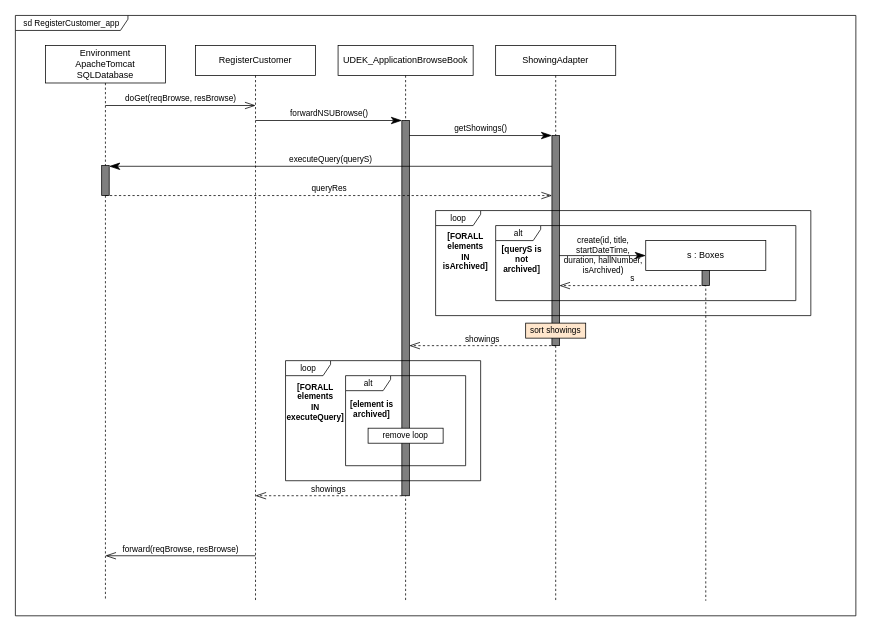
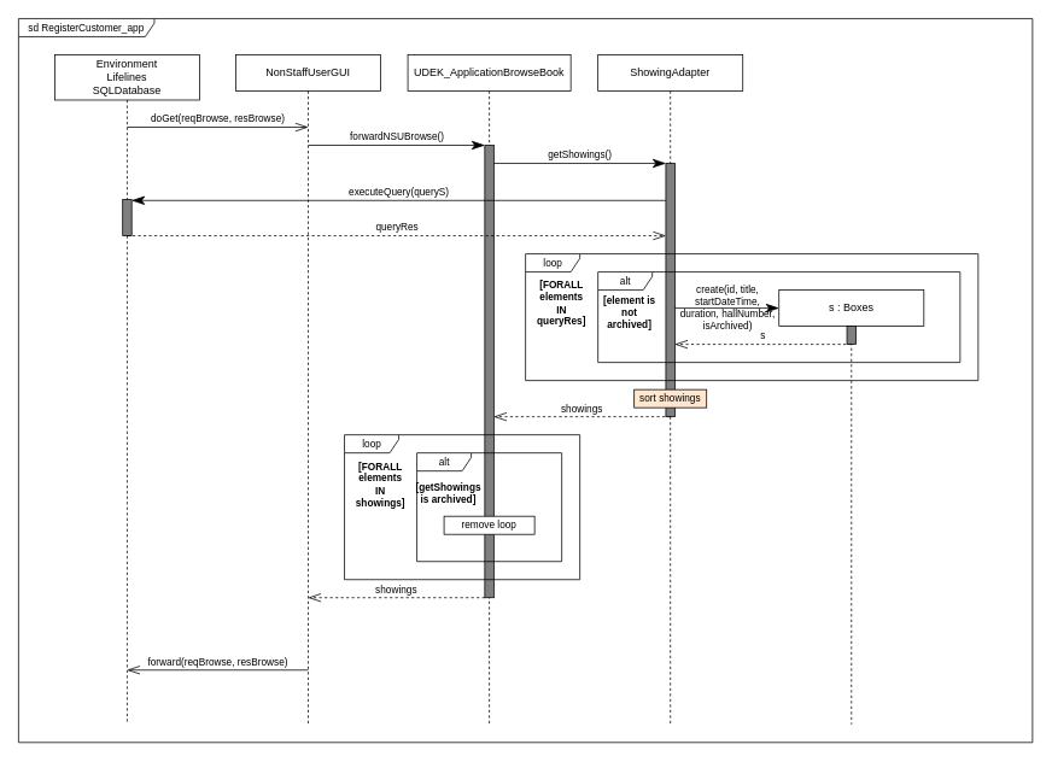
- <mxCell id="5" value="RegisterCustomer" style="shape=umlLifeline;perimeter=lifelinePerimeter;whiteSpace=wrap;html=1;container=0;collapsible=0;recursiveResize=0;outlineConnect=0;connectable=0;allowArrows=0;" parent="3" vertex="1"><mxGeometry x="260" y="60" width="160" height="740" as="geometry" /></mxCell>
+ <mxCell id="5" value="NonStaffUserGUI" style="shape=umlLifeline;perimeter=lifelinePerimeter;whiteSpace=wrap;html=1;container=0;collapsible=0;recursiveResize=0;outlineConnect=0;connectable=0;allowArrows=0;" parent="3" vertex="1"><mxGeometry x="260" y="60" width="160" height="740" as="geometry" /></mxCell>
- <mxCell id="7" value="Environment&lt;br&gt;ApacheTomcat&lt;br&gt;SQLDatabase" style="shape=umlLifeline;perimeter=lifelinePerimeter;whiteSpace=wrap;html=1;container=0;collapsible=0;recursiveResize=0;outlineConnect=0;connectable=0;allowArrows=0;size=50;" parent="3" vertex="1"><mxGeometry x="60" y="60" width="160" height="740" as="geometry" /></mxCell>
+ <mxCell id="7" value="Environment&lt;br&gt;Lifelines&lt;br&gt;SQLDatabase" style="shape=umlLifeline;perimeter=lifelinePerimeter;whiteSpace=wrap;html=1;container=0;collapsible=0;recursiveResize=0;outlineConnect=0;connectable=0;allowArrows=0;size=50;" parent="3" vertex="1"><mxGeometry x="60" y="60" width="160" height="740" as="geometry" /></mxCell>
- <mxCell id="16" value="&lt;b&gt;[FORALL&lt;br&gt;elements&lt;br&gt;IN&lt;br&gt;isArchived]&lt;/b&gt;" style="text;html=1;strokeColor=none;fillColor=none;align=center;verticalAlign=middle;whiteSpace=wrap;rounded=0;dashed=1;fontFamily=Helvetica;fontSize=11;fontColor=default;" parent="15" vertex="1"><mxGeometry y="20" width="80" height="70" as="geometry" /></mxCell>
+ <mxCell id="16" value="&lt;b&gt;[FORALL&lt;br&gt;elements&lt;br&gt;IN&lt;br&gt;queryRes]&lt;/b&gt;" style="text;html=1;strokeColor=none;fillColor=none;align=center;verticalAlign=middle;whiteSpace=wrap;rounded=0;dashed=1;fontFamily=Helvetica;fontSize=11;fontColor=default;" parent="15" vertex="1"><mxGeometry y="20" width="80" height="70" as="geometry" /></mxCell>
- <mxCell id="18" value="&lt;b&gt;[queryS is not archived]&lt;/b&gt;" style="text;html=1;strokeColor=none;fillColor=none;align=center;verticalAlign=middle;whiteSpace=wrap;rounded=0;dashed=1;fontFamily=Helvetica;fontSize=11;fontColor=default;" vertex="1" parent="17"><mxGeometry y="20" width="70" height="50" as="geometry" /></mxCell>
+ <mxCell id="18" value="&lt;b&gt;[element is not archived]&lt;/b&gt;" style="text;html=1;strokeColor=none;fillColor=none;align=center;verticalAlign=middle;whiteSpace=wrap;rounded=0;dashed=1;fontFamily=Helvetica;fontSize=11;fontColor=default;" vertex="1" parent="17"><mxGeometry y="20" width="70" height="50" as="geometry" /></mxCell>
- <mxCell id="20" value="&lt;b&gt;[FORALL&lt;br&gt;elements&lt;br&gt;IN&lt;br&gt;executeQuery]&lt;/b&gt;" style="text;html=1;strokeColor=none;fillColor=none;align=center;verticalAlign=middle;whiteSpace=wrap;rounded=0;dashed=1;fontFamily=Helvetica;fontSize=11;fontColor=default;" vertex="1" parent="19"><mxGeometry y="20" width="80" height="70" as="geometry" /></mxCell>
+ <mxCell id="20" value="&lt;b&gt;[FORALL&lt;br&gt;elements&lt;br&gt;IN&lt;br&gt;showings]&lt;/b&gt;" style="text;html=1;strokeColor=none;fillColor=none;align=center;verticalAlign=middle;whiteSpace=wrap;rounded=0;dashed=1;fontFamily=Helvetica;fontSize=11;fontColor=default;" vertex="1" parent="19"><mxGeometry y="20" width="80" height="70" as="geometry" /></mxCell>
- <mxCell id="22" value="&lt;b&gt;[element is archived]&lt;/b&gt;" style="text;html=1;strokeColor=none;fillColor=none;align=center;verticalAlign=middle;whiteSpace=wrap;rounded=0;dashed=1;fontFamily=Helvetica;fontSize=11;fontColor=default;" vertex="1" parent="21"><mxGeometry y="20" width="70" height="50" as="geometry" /></mxCell>
+ <mxCell id="22" value="&lt;b&gt;[getShowings is archived]&lt;/b&gt;" style="text;html=1;strokeColor=none;fillColor=none;align=center;verticalAlign=middle;whiteSpace=wrap;rounded=0;dashed=1;fontFamily=Helvetica;fontSize=11;fontColor=default;" vertex="1" parent="21"><mxGeometry y="20" width="70" height="50" as="geometry" /></mxCell>
